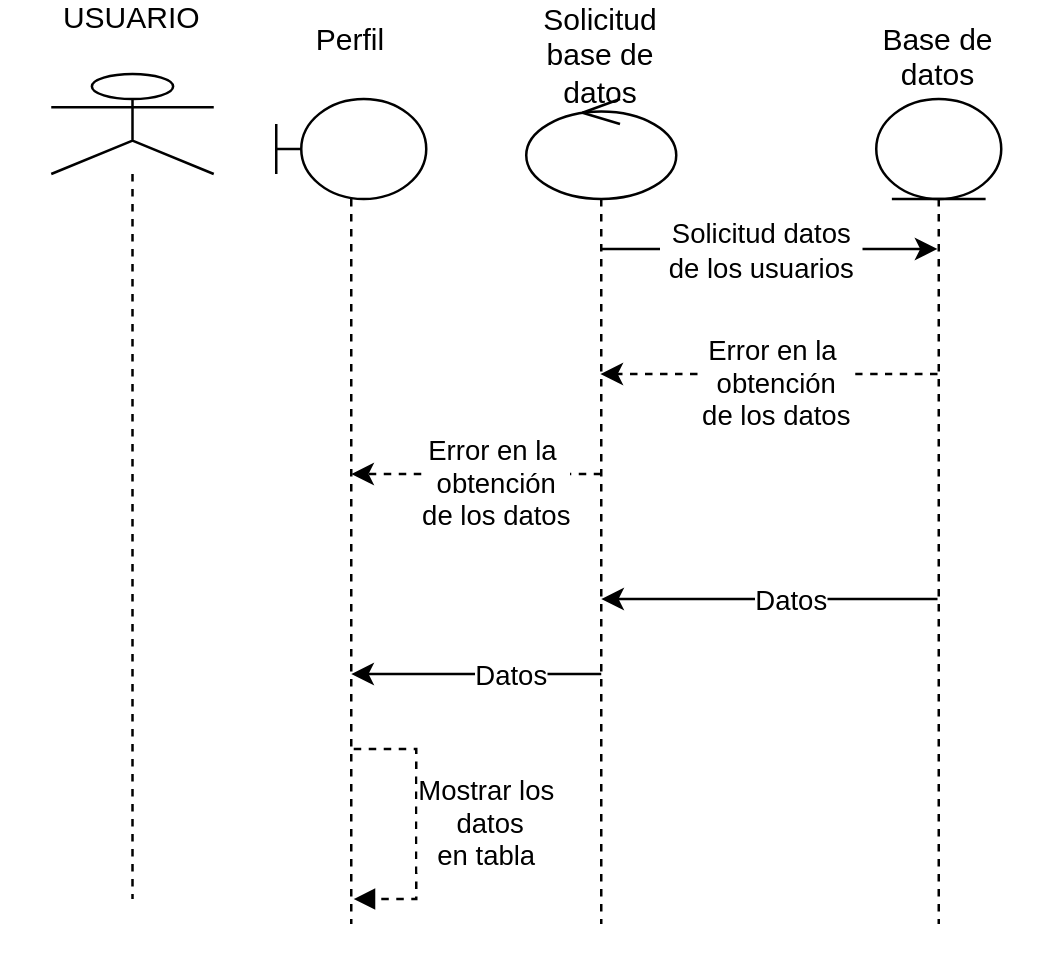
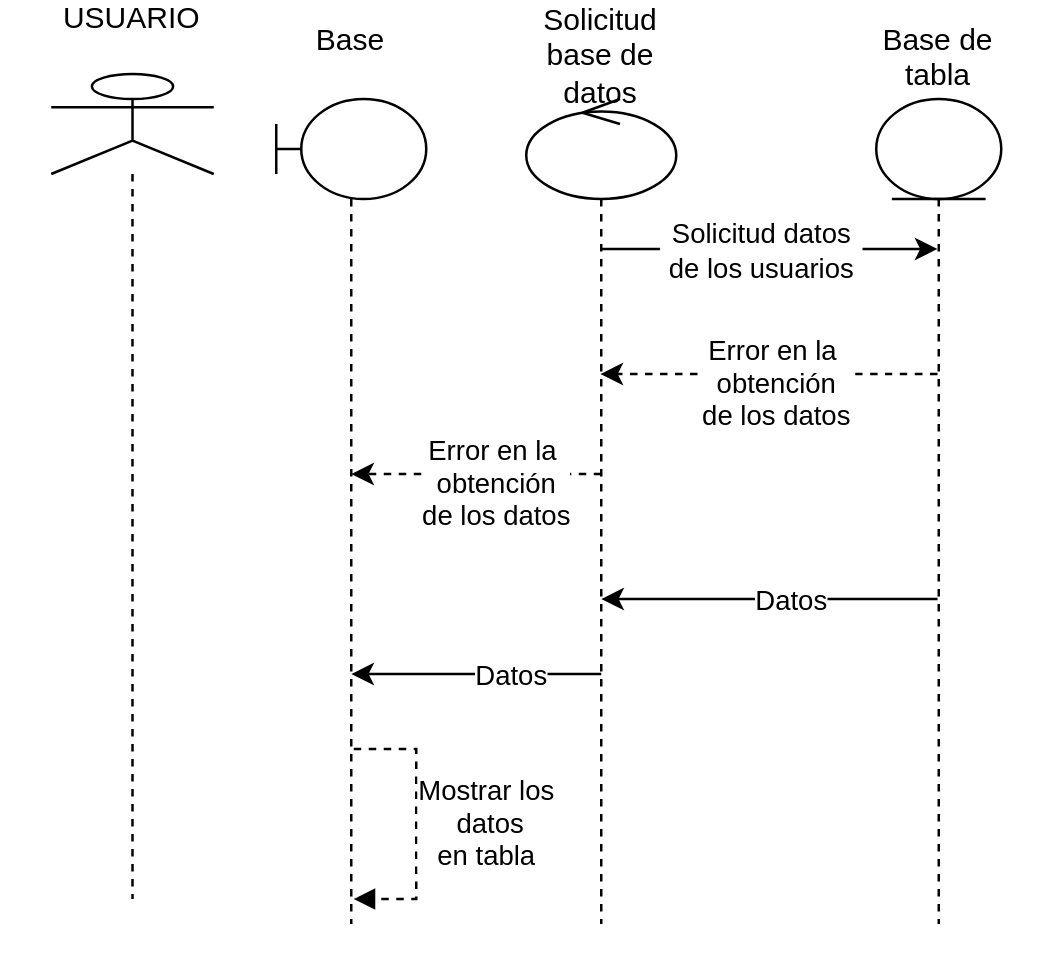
- <mxCell id="5" value="Perfil" style="shape=umlLifeline;participant=umlBoundary;perimeter=lifelinePerimeter;whiteSpace=wrap;html=1;container=1;collapsible=0;recursiveResize=0;verticalAlign=top;spacingTop=-37;outlineConnect=0;" vertex="1" parent="1"><mxGeometry x="110" y="30" width="60" height="330" as="geometry" /></mxCell>
+ <mxCell id="5" value="Base" style="shape=umlLifeline;participant=umlBoundary;perimeter=lifelinePerimeter;whiteSpace=wrap;html=1;container=1;collapsible=0;recursiveResize=0;verticalAlign=top;spacingTop=-37;outlineConnect=0;" vertex="1" parent="1"><mxGeometry x="110" y="30" width="60" height="330" as="geometry" /></mxCell>
- <mxCell id="3" value="Base de datos" style="shape=umlLifeline;participant=umlEntity;perimeter=lifelinePerimeter;whiteSpace=wrap;html=1;container=1;collapsible=0;recursiveResize=0;verticalAlign=top;spacingTop=-37;outlineConnect=0;spacingBottom=5;" vertex="1" parent="1"><mxGeometry x="350" y="30" width="50" height="330" as="geometry" /></mxCell>
+ <mxCell id="3" value="Base de tabla" style="shape=umlLifeline;participant=umlEntity;perimeter=lifelinePerimeter;whiteSpace=wrap;html=1;container=1;collapsible=0;recursiveResize=0;verticalAlign=top;spacingTop=-37;outlineConnect=0;spacingBottom=5;" vertex="1" parent="1"><mxGeometry x="350" y="30" width="50" height="330" as="geometry" /></mxCell>
